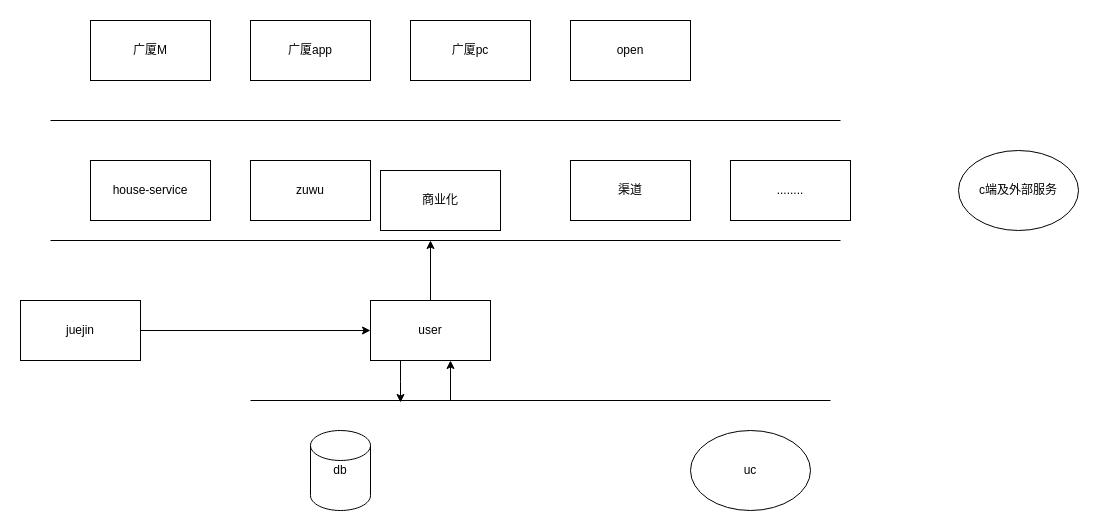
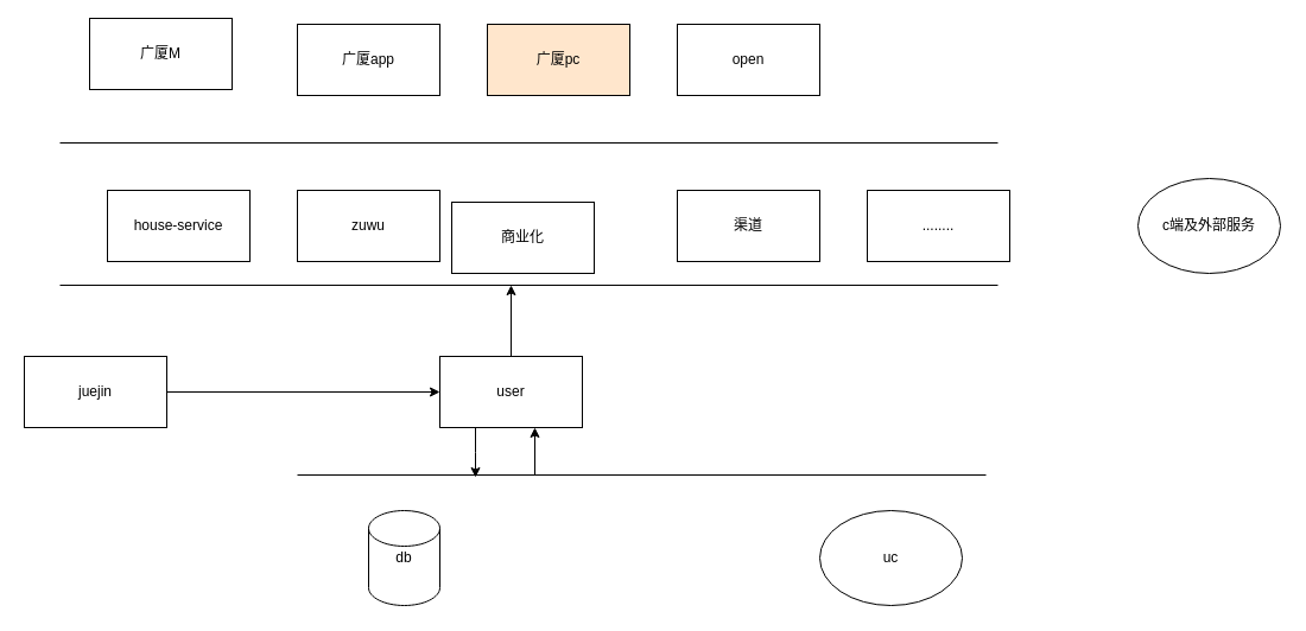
- <mxCell id="8" value="广厦M" style="rounded=0;whiteSpace=wrap;html=1;" vertex="1" parent="1"><mxGeometry x="90" y="20" width="120" height="60" as="geometry" /></mxCell>
+ <mxCell id="8" value="广厦M" style="rounded=0;whiteSpace=wrap;html=1;" vertex="1" parent="1"><mxGeometry x="75" y="15" width="120" height="60" as="geometry" /></mxCell>
- <mxCell id="10" value="广厦pc" style="rounded=0;whiteSpace=wrap;html=1;" vertex="1" parent="1"><mxGeometry x="410" y="20" width="120" height="60" as="geometry" /></mxCell>
+ <mxCell id="10" value="广厦pc" style="rounded=0;whiteSpace=wrap;html=1;fillColor=#ffe6cc;" vertex="1" parent="1"><mxGeometry x="410" y="20" width="120" height="60" as="geometry" /></mxCell>
